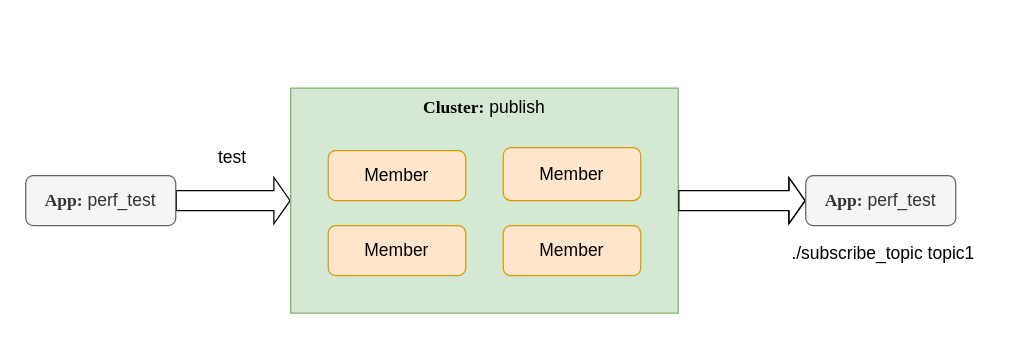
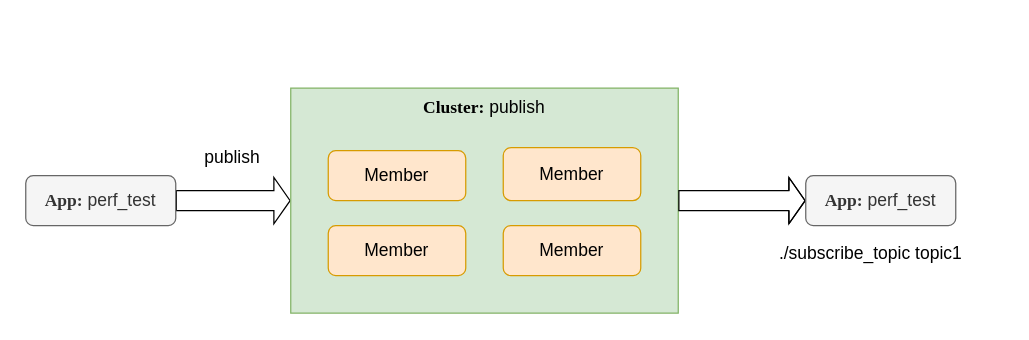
- <mxCell id="9" value="test" style="text;html=1;resizable=0;autosize=1;align=center;verticalAlign=middle;points=[];fillColor=none;strokeColor=none;rounded=0;fontSize=14;" parent="1" vertex="1"><mxGeometry x="150" y="110" width="70" height="30" as="geometry" /></mxCell>
+ <mxCell id="9" value="publish" style="text;html=1;resizable=0;autosize=1;align=center;verticalAlign=middle;points=[];fillColor=none;strokeColor=none;rounded=0;fontSize=14;" parent="1" vertex="1"><mxGeometry x="150" y="110" width="70" height="30" as="geometry" /></mxCell>
- <mxCell id="12" value="./subscribe_topic topic1" style="text;html=1;resizable=0;autosize=1;align=left;verticalAlign=middle;points=[];fillColor=none;strokeColor=none;rounded=0;fontSize=14;" vertex="1" parent="1"><mxGeometry x="631" y="187" width="170" height="30" as="geometry" /></mxCell>
+ <mxCell id="12" value="./subscribe_topic topic1" style="text;html=1;resizable=0;autosize=1;align=left;verticalAlign=middle;points=[];fillColor=none;strokeColor=none;rounded=0;fontSize=14;" vertex="1" parent="1"><mxGeometry x="621" y="187" width="170" height="30" as="geometry" /></mxCell>
